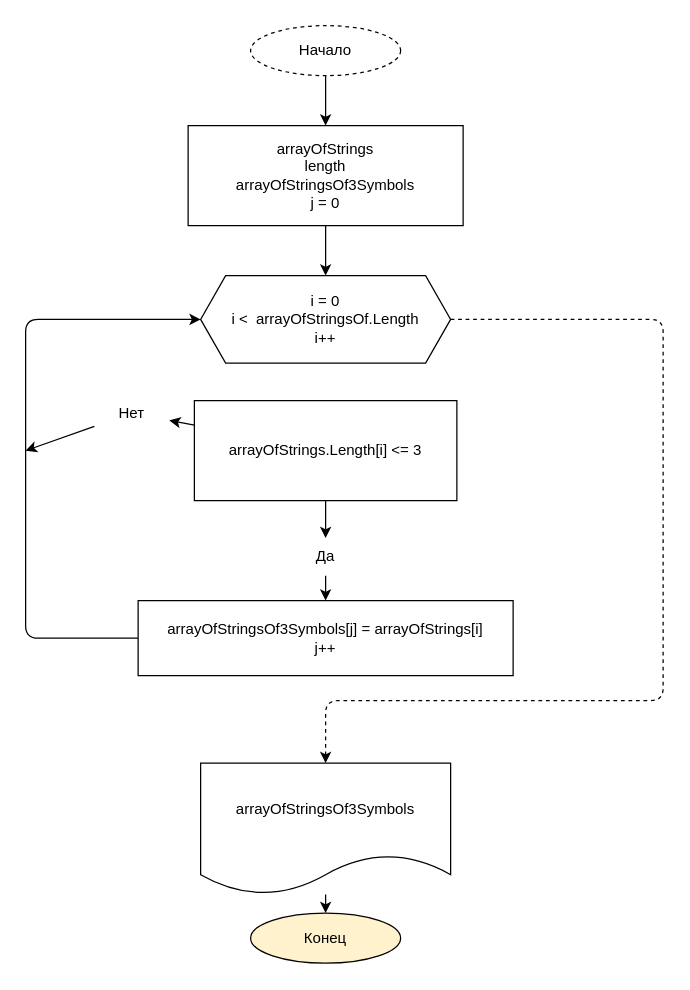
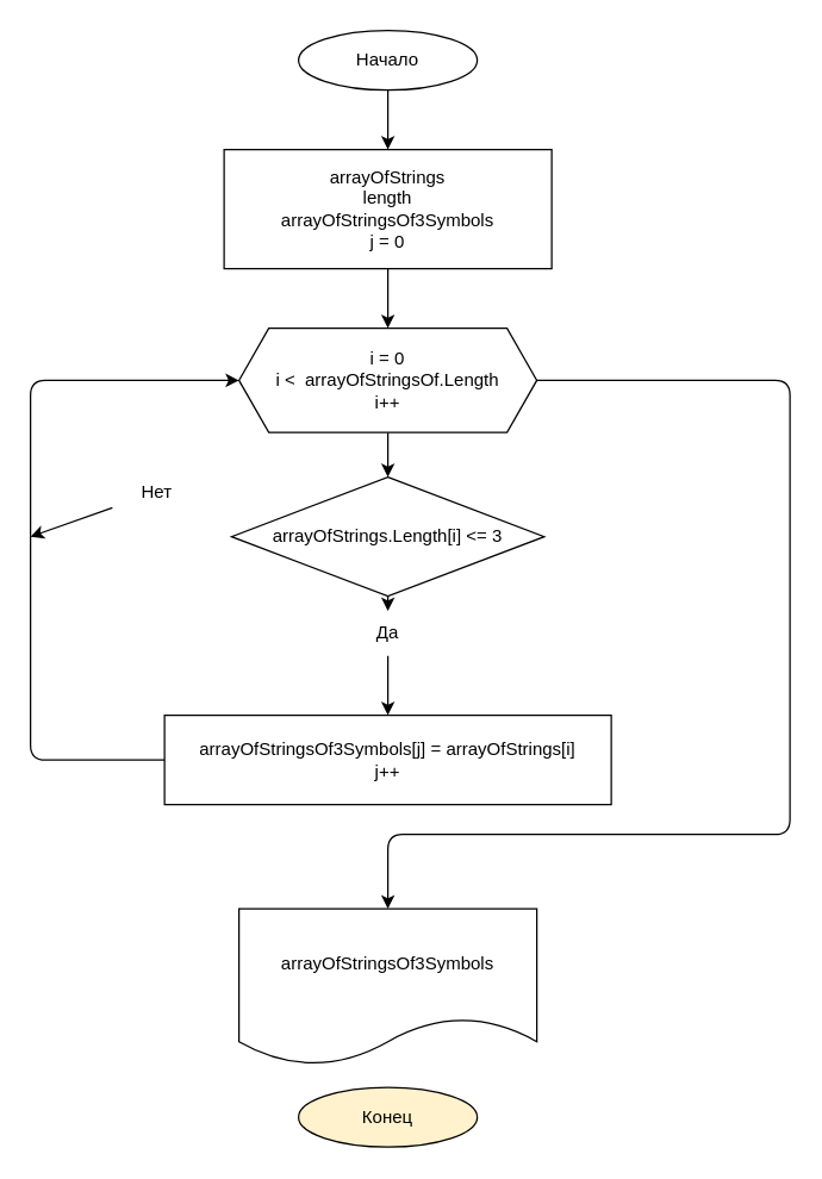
- <mxCell id="3" value="Начало" style="ellipse;whiteSpace=wrap;html=1;dashed=1;" vertex="1" parent="1"><mxGeometry x="200" y="20" width="120" height="40" as="geometry" /></mxCell>
+ <mxCell id="3" value="Начало" style="ellipse;whiteSpace=wrap;html=1;" vertex="1" parent="1"><mxGeometry x="200" y="20" width="120" height="40" as="geometry" /></mxCell>
+ <mxCell id="6" style="edgeStyle=none;html=1;entryX=0.5;entryY=0;entryDx=0;entryDy=0;" edge="1" parent="1" source="8" target="10"><mxGeometry relative="1" as="geometry" /></mxCell>
- <mxCell id="9" style="edgeStyle=none;html=1;" edge="1" parent="1" source="10" target="17"><mxGeometry relative="1" as="geometry"><mxPoint x="120" y="360" as="targetPoint" /></mxGeometry></mxCell>
- <mxCell id="10" value="&lt;span&gt;arrayOfStrings.Length[i] &amp;lt;= 3&lt;/span&gt;" style="whiteSpace=wrap;html=1;rounded=0;" vertex="1" parent="1"><mxGeometry x="155" y="320" width="210" height="80" as="geometry" /></mxCell>
+ <mxCell id="10" value="&lt;span&gt;arrayOfStrings.Length[i] &amp;lt;= 3&lt;/span&gt;" style="rhombus;whiteSpace=wrap;html=1;" vertex="1" parent="1"><mxGeometry x="155" y="320" width="210" height="80" as="geometry" /></mxCell>
- <mxCell id="13" value="Да" style="text;html=1;strokeColor=none;fillColor=none;align=center;verticalAlign=middle;whiteSpace=wrap;rounded=0;" vertex="1" parent="1"><mxGeometry x="230" y="430" width="60" height="30" as="geometry" /></mxCell>
+ <mxCell id="13" value="Да" style="text;html=1;strokeColor=none;fillColor=none;align=center;verticalAlign=middle;whiteSpace=wrap;rounded=0;" vertex="1" parent="1"><mxGeometry x="230" y="410" width="60" height="30" as="geometry" /></mxCell>
- <mxCell id="7" style="edgeStyle=none;html=1;exitX=1;exitY=0.5;exitDx=0;exitDy=0;entryX=0.5;entryY=0;entryDx=0;entryDy=0;dashed=1;" edge="1" parent="1" source="8" target="19"><mxGeometry relative="1" as="geometry"><mxPoint x="530" y="360" as="targetPoint" /><Array as="points"><mxPoint x="530" y="255" /><mxPoint x="530" y="560" /><mxPoint x="260" y="560" /></Array></mxGeometry></mxCell>
+ <mxCell id="7" style="edgeStyle=none;html=1;exitX=1;exitY=0.5;exitDx=0;exitDy=0;entryX=0.5;entryY=0;entryDx=0;entryDy=0;" edge="1" parent="1" source="8" target="19"><mxGeometry relative="1" as="geometry"><mxPoint x="530" y="360" as="targetPoint" /><Array as="points"><mxPoint x="530" y="255" /><mxPoint x="530" y="560" /><mxPoint x="260" y="560" /></Array></mxGeometry></mxCell>
- <mxCell id="18" style="edgeStyle=none;html=1;entryX=0.5;entryY=0;entryDx=0;entryDy=0;" edge="1" parent="1" source="19" target="20"><mxGeometry relative="1" as="geometry" /></mxCell>
